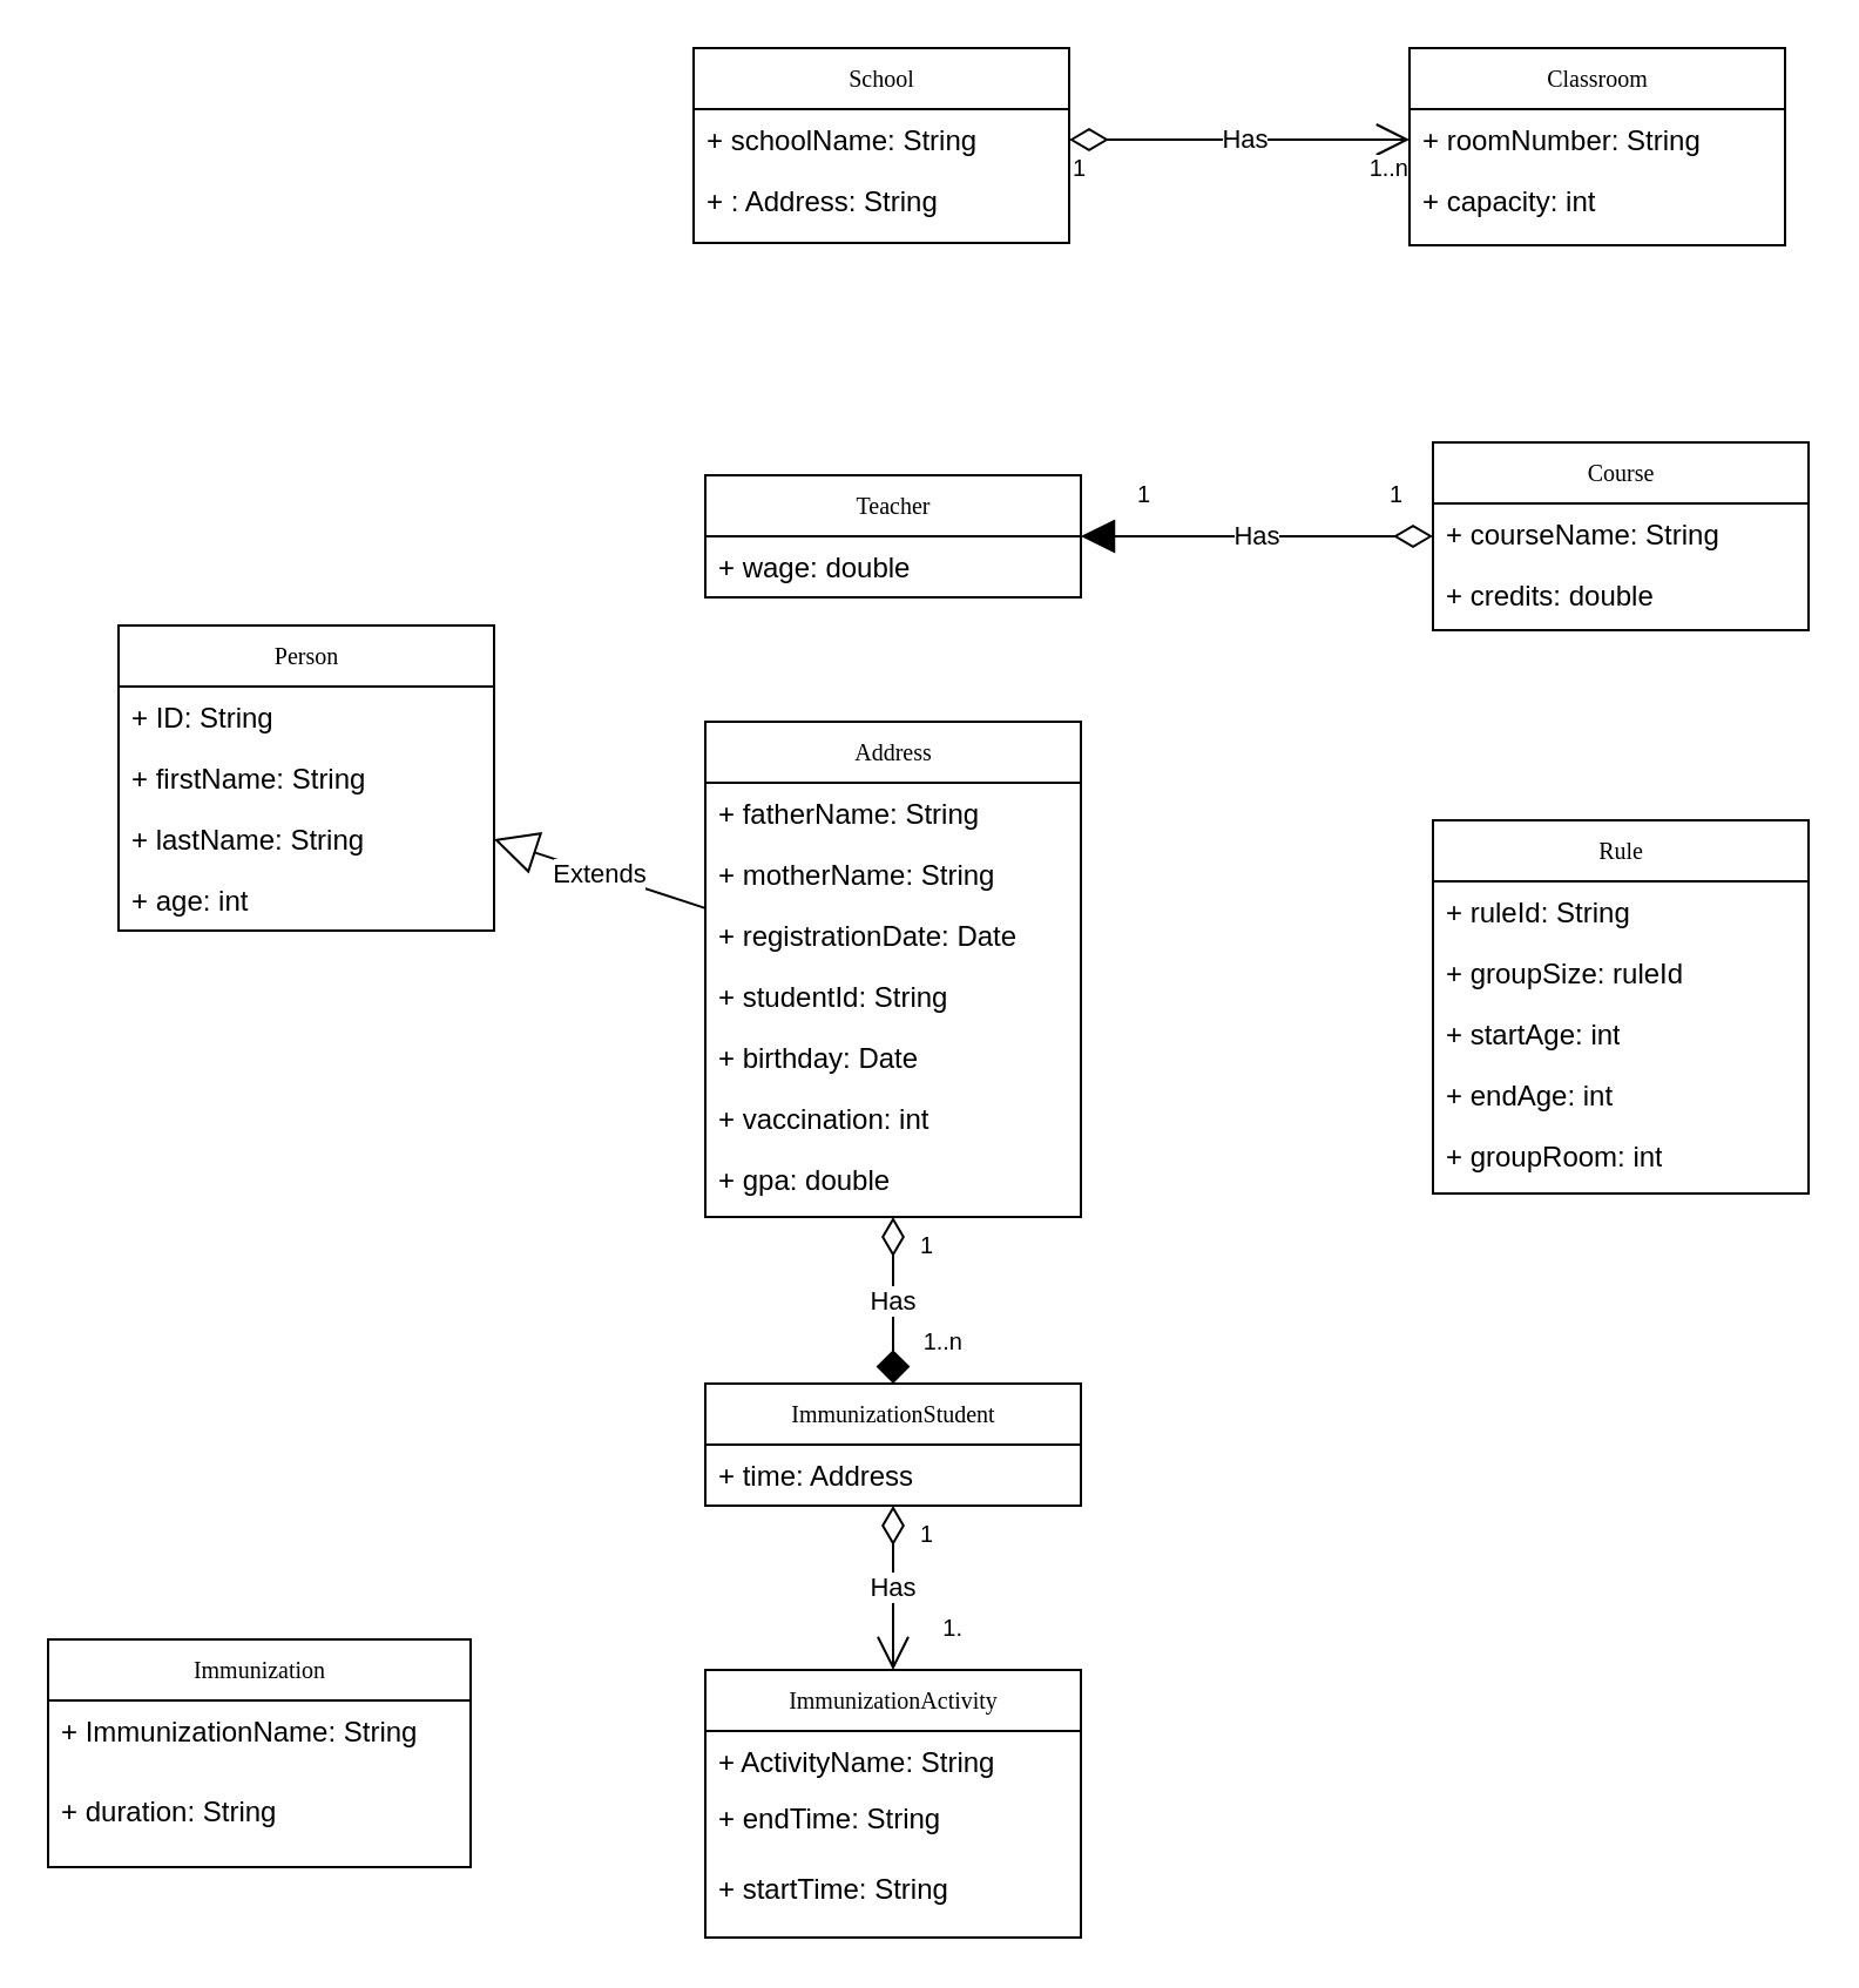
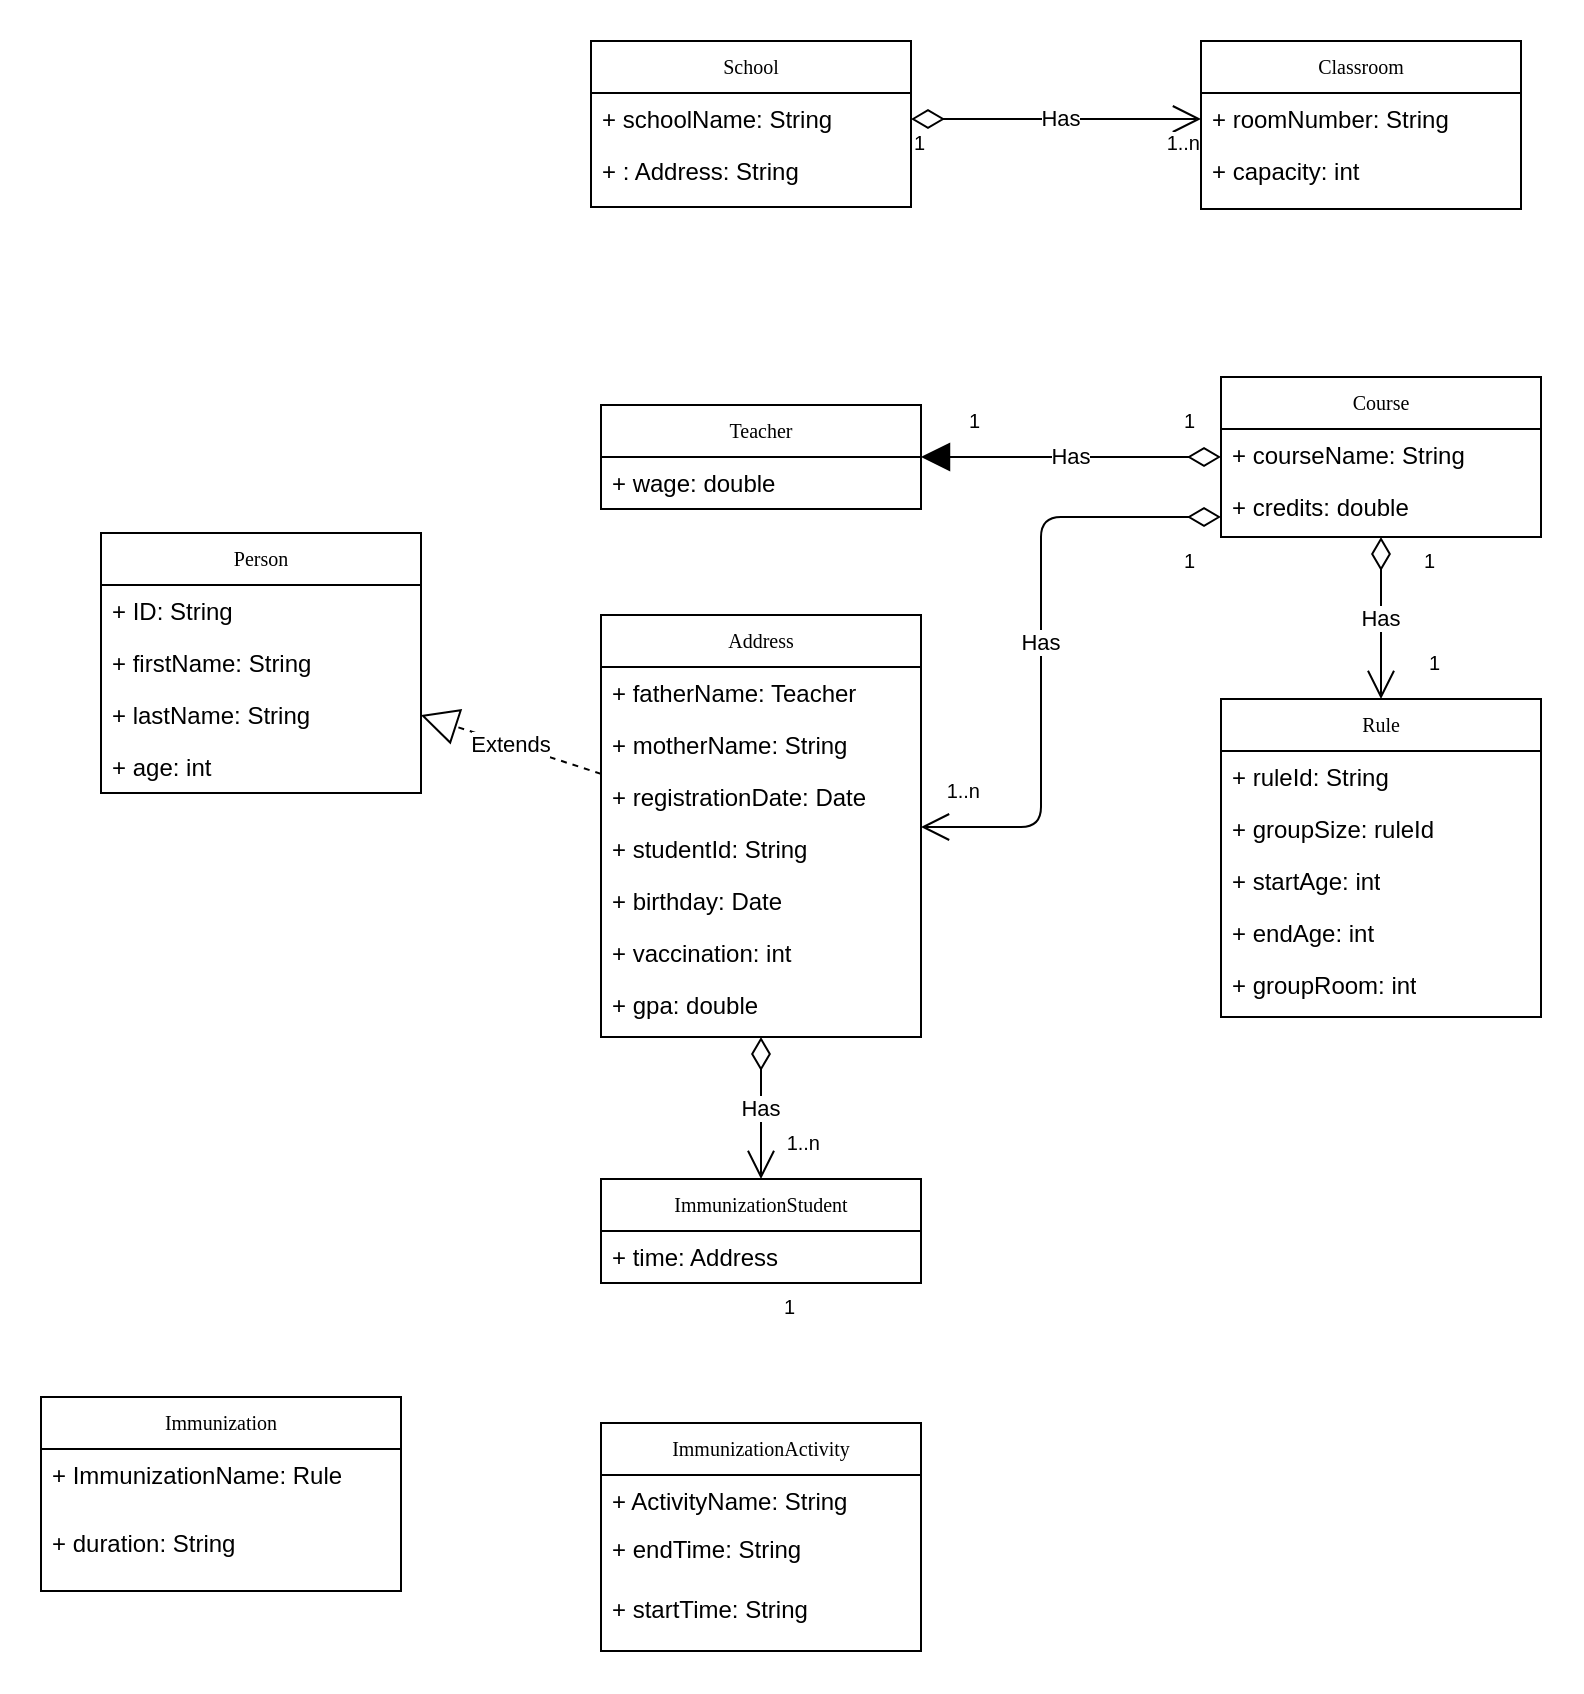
+ <mxCell id="20" value="Has" style="endArrow=open;html=1;endSize=12;startArrow=diamondThin;startSize=14;startFill=0;edgeStyle=orthogonalEdgeStyle;" edge="1" parent="1" source="2" target="5"><mxGeometry relative="1" as="geometry"><mxPoint x="690" y="114" as="sourcePoint" /><mxPoint x="690" y="198" as="targetPoint" /><Array as="points"><mxPoint x="690" y="338" /><mxPoint x="690" y="338" /></Array></mxGeometry></mxCell>
+ <mxCell id="21" value="1" style="resizable=0;html=1;align=left;verticalAlign=top;labelBackgroundColor=#ffffff;fontSize=10;" connectable="0" vertex="1" parent="20"><mxGeometry x="-1" relative="1" as="geometry"><mxPoint x="20" as="offset" /></mxGeometry></mxCell>
+ <mxCell id="22" value="1" style="resizable=0;html=1;align=right;verticalAlign=top;labelBackgroundColor=#ffffff;fontSize=10;" connectable="0" vertex="1" parent="20"><mxGeometry x="1" relative="1" as="geometry"><mxPoint x="30" y="-30" as="offset" /></mxGeometry></mxCell>
+ <mxCell id="36" value="Has" style="endArrow=open;html=1;endSize=12;startArrow=diamondThin;startSize=14;startFill=0;edgeStyle=orthogonalEdgeStyle;" edge="1" parent="1" source="2" target="25"><mxGeometry relative="1" as="geometry"><mxPoint x="700" y="278" as="sourcePoint" /><mxPoint x="700" y="359" as="targetPoint" /><Array as="points"><mxPoint x="520" y="258" /><mxPoint x="520" y="413" /></Array></mxGeometry></mxCell>
+ <mxCell id="37" value="1" style="resizable=0;html=1;align=left;verticalAlign=top;labelBackgroundColor=#ffffff;fontSize=10;" connectable="0" vertex="1" parent="36"><mxGeometry x="-1" relative="1" as="geometry"><mxPoint x="-20" y="10" as="offset" /></mxGeometry></mxCell>
+ <mxCell id="38" value="1..n" style="resizable=0;html=1;align=right;verticalAlign=top;labelBackgroundColor=#ffffff;fontSize=10;" connectable="0" vertex="1" parent="36"><mxGeometry x="1" relative="1" as="geometry"><mxPoint x="30" y="-30" as="offset" /></mxGeometry></mxCell>
- <mxCell id="26" value="+ fatherName: String" style="text;html=1;strokeColor=none;fillColor=none;align=left;verticalAlign=top;spacingLeft=4;spacingRight=4;whiteSpace=wrap;overflow=hidden;rotatable=0;points=[[0,0.5],[1,0.5]];portConstraint=eastwest;" vertex="1" parent="25"><mxGeometry y="26" width="160" height="26" as="geometry" /></mxCell>
+ <mxCell id="26" value="+ fatherName: Teacher" style="text;html=1;strokeColor=none;fillColor=none;align=left;verticalAlign=top;spacingLeft=4;spacingRight=4;whiteSpace=wrap;overflow=hidden;rotatable=0;points=[[0,0.5],[1,0.5]];portConstraint=eastwest;" vertex="1" parent="25"><mxGeometry y="26" width="160" height="26" as="geometry" /></mxCell>
- <mxCell id="44" value="Extends" style="endArrow=block;endSize=16;endFill=0;html=1;" edge="1" parent="1" source="25" target="39"><mxGeometry width="160" relative="1" as="geometry"><mxPoint x="310" y="262.516" as="sourcePoint" /><mxPoint x="160" y="308.484" as="targetPoint" /></mxGeometry></mxCell>
+ <mxCell id="44" value="Extends" style="endArrow=block;endSize=16;endFill=0;html=1;dashed=1;" edge="1" parent="1" source="25" target="39"><mxGeometry width="160" relative="1" as="geometry"><mxPoint x="310" y="262.516" as="sourcePoint" /><mxPoint x="160" y="308.484" as="targetPoint" /></mxGeometry></mxCell>
- <mxCell id="47" value="Has" style="endArrow=diamond;html=1;endSize=12;startArrow=diamondThin;startSize=14;startFill=0;edgeStyle=orthogonalEdgeStyle;" edge="1" parent="1" source="25" target="45"><mxGeometry relative="1" as="geometry"><mxPoint x="700" y="278" as="sourcePoint" /><mxPoint x="700" y="359" as="targetPoint" /><Array as="points"><mxPoint x="400" y="518" /><mxPoint x="400" y="518" /></Array></mxGeometry></mxCell>
+ <mxCell id="47" value="Has" style="endArrow=open;html=1;endSize=12;startArrow=diamondThin;startSize=14;startFill=0;edgeStyle=orthogonalEdgeStyle;" edge="1" parent="1" source="25" target="45"><mxGeometry relative="1" as="geometry"><mxPoint x="700" y="278" as="sourcePoint" /><mxPoint x="700" y="359" as="targetPoint" /><Array as="points"><mxPoint x="400" y="518" /><mxPoint x="400" y="518" /></Array></mxGeometry></mxCell>
- <mxCell id="54" value="Has" style="endArrow=open;html=1;endSize=12;startArrow=diamondThin;startSize=14;startFill=0;edgeStyle=orthogonalEdgeStyle;" edge="1" parent="1" source="45" target="50"><mxGeometry relative="1" as="geometry"><mxPoint x="390" y="528" as="sourcePoint" /><mxPoint x="390" y="599" as="targetPoint" /><Array as="points" /></mxGeometry></mxCell>
- <mxCell id="55" value="1" style="resizable=0;html=1;align=left;verticalAlign=top;labelBackgroundColor=#ffffff;fontSize=10;" connectable="0" vertex="1" parent="54"><mxGeometry x="-1" relative="1" as="geometry"><mxPoint x="10" y="-123" as="offset" /></mxGeometry></mxCell>
- <mxCell id="56" value="1." style="resizable=0;html=1;align=right;verticalAlign=top;labelBackgroundColor=#ffffff;fontSize=10;" connectable="0" vertex="1" parent="54"><mxGeometry x="1" relative="1" as="geometry"><mxPoint x="30" y="-30" as="offset" /></mxGeometry></mxCell>
- <mxCell id="58" value="+ ImmunizationName: String" style="text;html=1;strokeColor=none;fillColor=none;align=left;verticalAlign=top;spacingLeft=4;spacingRight=4;whiteSpace=wrap;overflow=hidden;rotatable=0;points=[[0,0.5],[1,0.5]];portConstraint=eastwest;" vertex="1" parent="57"><mxGeometry y="26" width="180" height="34" as="geometry" /></mxCell>
+ <mxCell id="58" value="+ ImmunizationName: Rule" style="text;html=1;strokeColor=none;fillColor=none;align=left;verticalAlign=top;spacingLeft=4;spacingRight=4;whiteSpace=wrap;overflow=hidden;rotatable=0;points=[[0,0.5],[1,0.5]];portConstraint=eastwest;" vertex="1" parent="57"><mxGeometry y="26" width="180" height="34" as="geometry" /></mxCell>
